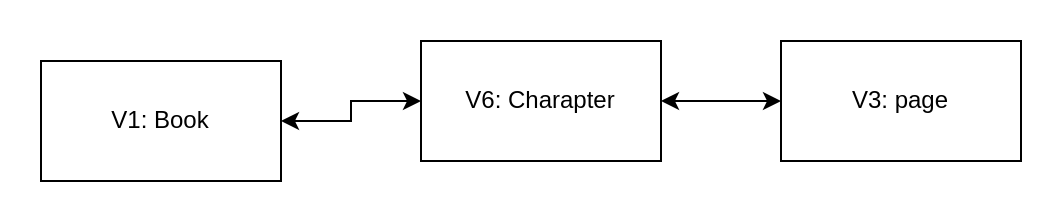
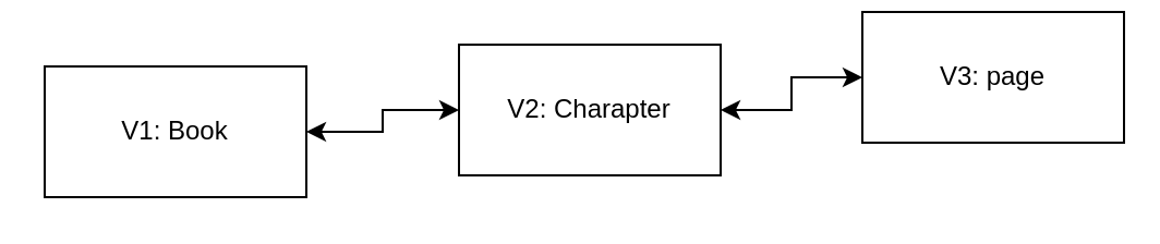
- <mxCell id="5" value="V6: Charapter" style="rounded=0;whiteSpace=wrap;html=1;" vertex="1" parent="1"><mxGeometry x="210" y="20" width="120" height="60" as="geometry" /></mxCell>
+ <mxCell id="5" value="V2: Charapter" style="rounded=0;whiteSpace=wrap;html=1;" vertex="1" parent="1"><mxGeometry x="210" y="20" width="120" height="60" as="geometry" /></mxCell>
- <mxCell id="6" value="V3: page" style="rounded=0;whiteSpace=wrap;html=1;" vertex="1" parent="1"><mxGeometry x="390" y="20" width="120" height="60" as="geometry" /></mxCell>
+ <mxCell id="6" value="V3: page" style="rounded=0;whiteSpace=wrap;html=1;" vertex="1" parent="1"><mxGeometry x="395" y="5" width="120" height="60" as="geometry" /></mxCell>
